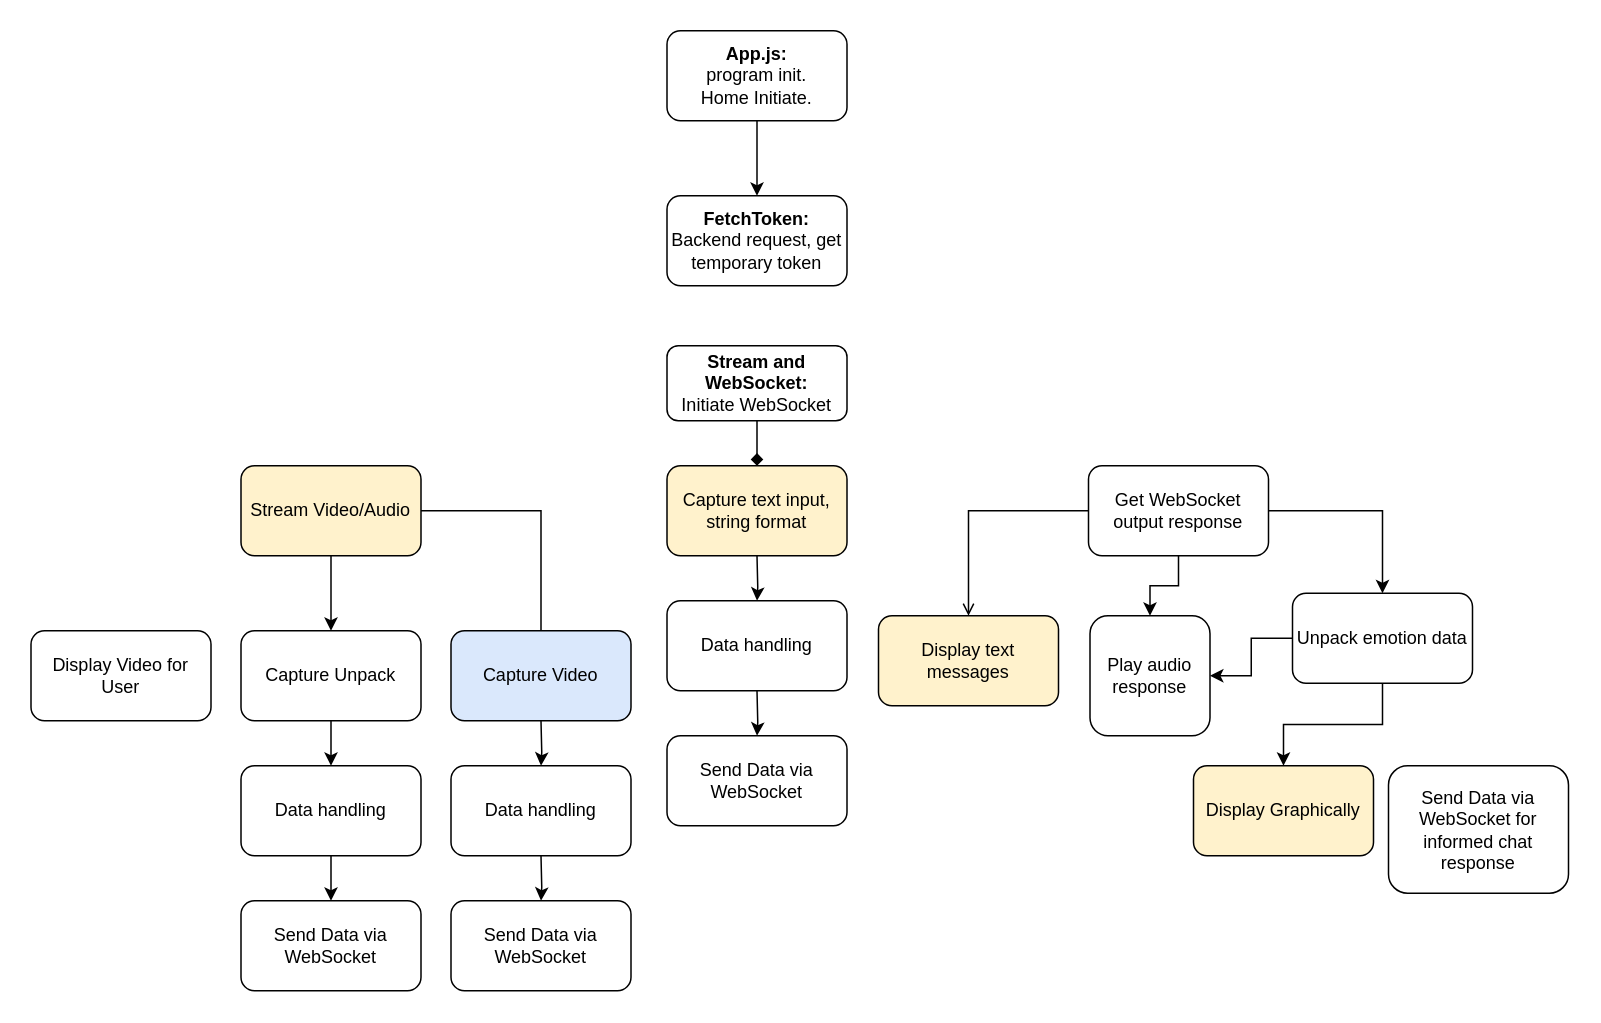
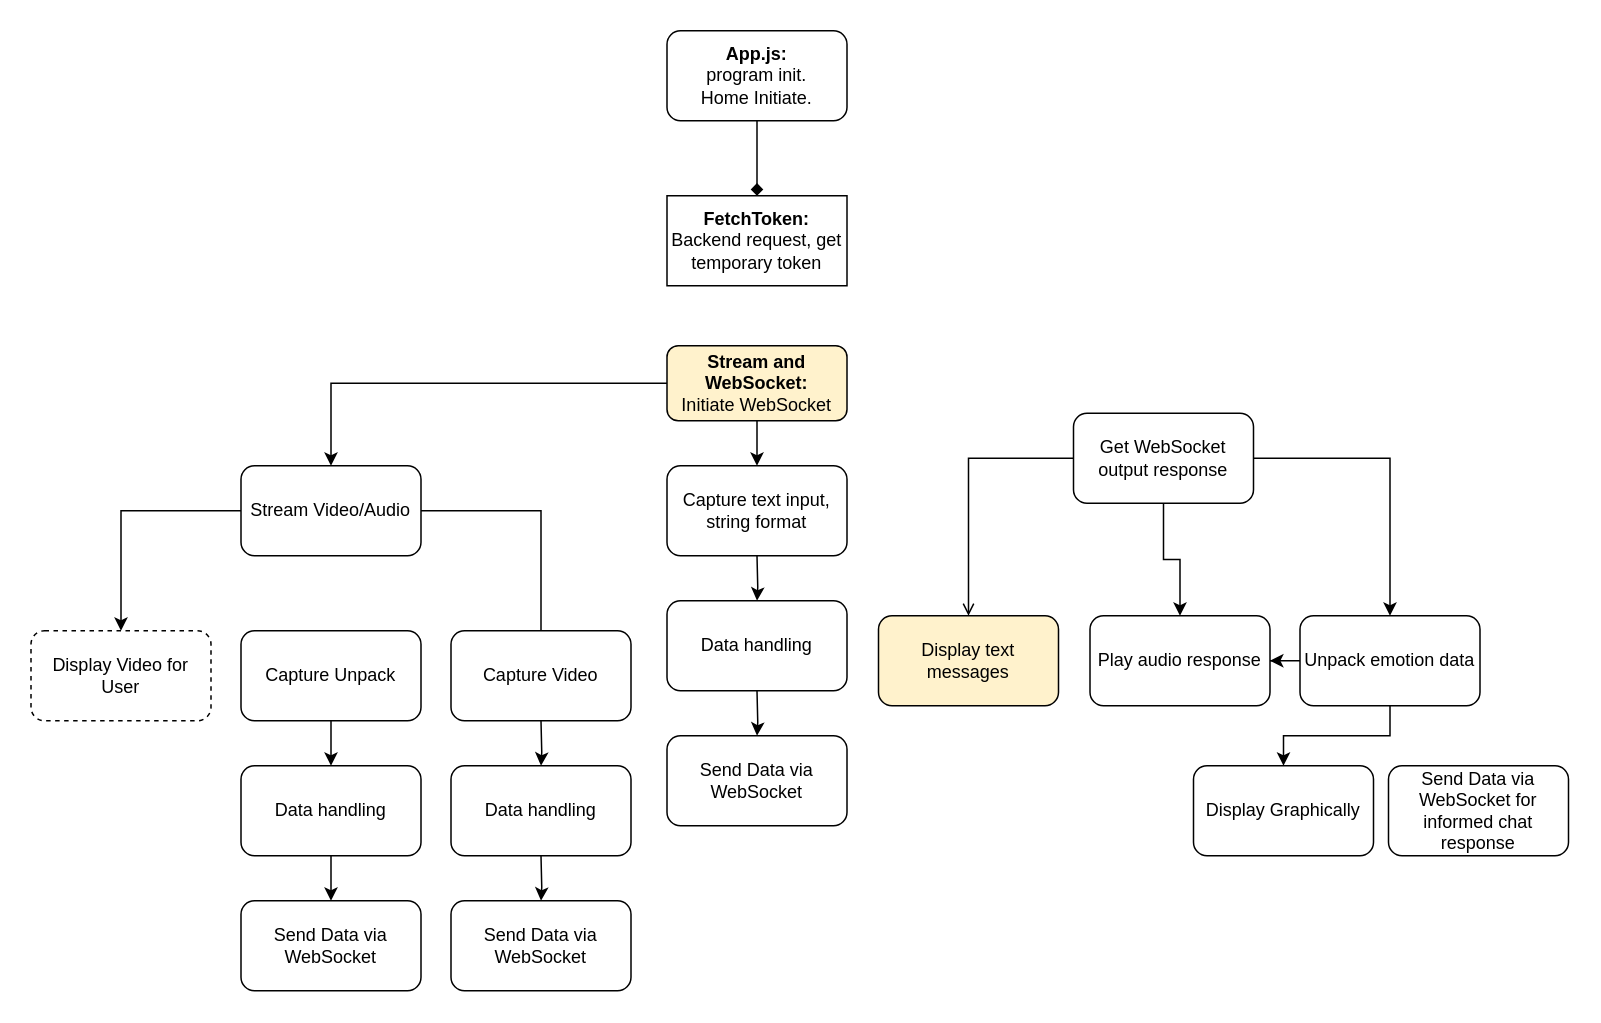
- <mxCell id="2" value="" style="edgeStyle=orthogonalEdgeStyle;rounded=0;orthogonalLoop=1;jettySize=auto;html=1;" parent="1" source="3" target="7" edge="1"><mxGeometry relative="1" as="geometry" /></mxCell>
+ <mxCell id="2" value="" style="edgeStyle=orthogonalEdgeStyle;rounded=0;orthogonalLoop=1;jettySize=auto;html=1;endArrow=diamond;" parent="1" source="3" target="7" edge="1"><mxGeometry relative="1" as="geometry" /></mxCell>
- <mxCell id="7" value="&lt;b&gt;FetchToken: &lt;/b&gt;Backend request, get temporary token" style="whiteSpace=wrap;html=1;rounded=1;" parent="1" vertex="1"><mxGeometry x="444" y="130" width="120" height="60" as="geometry" /></mxCell>
+ <mxCell id="7" value="&lt;b&gt;FetchToken: &lt;/b&gt;Backend request, get temporary token" style="whiteSpace=wrap;html=1;rounded=0;" parent="1" vertex="1"><mxGeometry x="444" y="130" width="120" height="60" as="geometry" /></mxCell>
+ <mxCell id="4" style="edgeStyle=orthogonalEdgeStyle;rounded=0;orthogonalLoop=1;jettySize=auto;html=1;entryX=0.5;entryY=0;entryDx=0;entryDy=0;" edge="1" parent="1" source="6" target="31"><mxGeometry relative="1" as="geometry" /></mxCell>
- <mxCell id="6" value="&lt;b&gt;Stream and WebSocket:&lt;/b&gt;&lt;div&gt;Initiate WebSocket&lt;/div&gt;" style="whiteSpace=wrap;html=1;rounded=1;" parent="1" vertex="1"><mxGeometry x="444" y="230" width="120" height="50" as="geometry" /></mxCell>
+ <mxCell id="6" value="&lt;b&gt;Stream and WebSocket:&lt;/b&gt;&lt;div&gt;Initiate WebSocket&lt;/div&gt;" style="whiteSpace=wrap;html=1;rounded=1;fillColor=#fff2cc;" parent="1" vertex="1"><mxGeometry x="444" y="230" width="120" height="50" as="geometry" /></mxCell>
- <mxCell id="5" style="edgeStyle=orthogonalEdgeStyle;rounded=0;orthogonalLoop=1;jettySize=auto;html=1;entryX=0.5;entryY=0;entryDx=0;entryDy=0;endArrow=diamond;" edge="1" parent="1" source="6" target="11"><mxGeometry relative="1" as="geometry" /></mxCell>
+ <mxCell id="5" style="edgeStyle=orthogonalEdgeStyle;rounded=0;orthogonalLoop=1;jettySize=auto;html=1;entryX=0.5;entryY=0;entryDx=0;entryDy=0;" edge="1" parent="1" source="6" target="11"><mxGeometry relative="1" as="geometry" /></mxCell>
+ <mxCell id="30" style="edgeStyle=orthogonalEdgeStyle;rounded=0;orthogonalLoop=1;jettySize=auto;html=1;entryX=0.5;entryY=0;entryDx=0;entryDy=0;" edge="1" parent="1" source="31" target="32"><mxGeometry relative="1" as="geometry" /></mxCell>
- <mxCell id="31" value="Stream Video/Audio" style="rounded=1;whiteSpace=wrap;html=1;fillColor=#fff2cc;" vertex="1" parent="1"><mxGeometry x="160" y="310" width="120" height="60" as="geometry" /></mxCell>
+ <mxCell id="31" value="Stream Video/Audio" style="rounded=1;whiteSpace=wrap;html=1;" vertex="1" parent="1"><mxGeometry x="160" y="310" width="120" height="60" as="geometry" /></mxCell>
- <mxCell id="11" value="Capture text input, string format" style="rounded=1;whiteSpace=wrap;html=1;fillColor=#fff2cc;" parent="1" vertex="1"><mxGeometry x="444" y="310" width="120" height="60" as="geometry" /></mxCell>
+ <mxCell id="11" value="Capture text input, string format" style="rounded=1;whiteSpace=wrap;html=1;" parent="1" vertex="1"><mxGeometry x="444" y="310" width="120" height="60" as="geometry" /></mxCell>
- <mxCell id="15" value="Get WebSocket output response" style="rounded=1;whiteSpace=wrap;html=1;" parent="1" vertex="1"><mxGeometry x="725" y="310" width="120" height="60" as="geometry" /></mxCell>
+ <mxCell id="15" value="Get WebSocket output response" style="rounded=1;whiteSpace=wrap;html=1;" parent="1" vertex="1"><mxGeometry x="715" y="275" width="120" height="60" as="geometry" /></mxCell>
- <mxCell id="28" style="edgeStyle=orthogonalEdgeStyle;rounded=0;orthogonalLoop=1;jettySize=auto;html=1;entryX=0.5;entryY=0;entryDx=0;entryDy=0;" edge="1" parent="1" source="31" target="9"><mxGeometry relative="1" as="geometry" /></mxCell>
- <mxCell id="35" value="Unpack emotion data" style="rounded=1;whiteSpace=wrap;html=1;" vertex="1" parent="1"><mxGeometry x="861" y="395" width="120" height="60" as="geometry" /></mxCell>
+ <mxCell id="35" value="Unpack emotion data" style="rounded=1;whiteSpace=wrap;html=1;" vertex="1" parent="1"><mxGeometry x="866" y="410" width="120" height="60" as="geometry" /></mxCell>
- <mxCell id="32" value="Display Video for User" style="rounded=1;whiteSpace=wrap;html=1;" vertex="1" parent="1"><mxGeometry x="20" y="420" width="120" height="60" as="geometry" /></mxCell>
+ <mxCell id="32" value="Display Video for User" style="rounded=1;whiteSpace=wrap;html=1;dashed=1;" vertex="1" parent="1"><mxGeometry x="20" y="420" width="120" height="60" as="geometry" /></mxCell>
- <mxCell id="10" value="Capture Video" style="rounded=1;whiteSpace=wrap;html=1;fillColor=#dae8fc;" parent="1" vertex="1"><mxGeometry x="300" y="420" width="120" height="60" as="geometry" /></mxCell>
+ <mxCell id="10" value="Capture Video" style="rounded=1;whiteSpace=wrap;html=1;" parent="1" vertex="1"><mxGeometry x="300" y="420" width="120" height="60" as="geometry" /></mxCell>
- <mxCell id="33" value="Play audio response" style="rounded=1;whiteSpace=wrap;html=1;" vertex="1" parent="1"><mxGeometry x="726" y="410" width="80" height="80" as="geometry" /></mxCell>
+ <mxCell id="33" value="Play audio response" style="rounded=1;whiteSpace=wrap;html=1;" vertex="1" parent="1"><mxGeometry x="726" y="410" width="120" height="60" as="geometry" /></mxCell>
- <mxCell id="36" value="Display Graphically" style="rounded=1;whiteSpace=wrap;html=1;fillColor=#fff2cc;" vertex="1" parent="1"><mxGeometry x="795" y="510" width="120" height="60" as="geometry" /></mxCell>
+ <mxCell id="36" value="Display Graphically" style="rounded=1;whiteSpace=wrap;html=1;" vertex="1" parent="1"><mxGeometry x="795" y="510" width="120" height="60" as="geometry" /></mxCell>
- <mxCell id="37" value="Send Data via WebSocket for informed chat response" style="rounded=1;whiteSpace=wrap;html=1;" vertex="1" parent="1"><mxGeometry x="925" y="510" width="120" height="85" as="geometry" /></mxCell>
+ <mxCell id="37" value="Send Data via WebSocket for informed chat response" style="rounded=1;whiteSpace=wrap;html=1;" vertex="1" parent="1"><mxGeometry x="925" y="510" width="120" height="60" as="geometry" /></mxCell>
